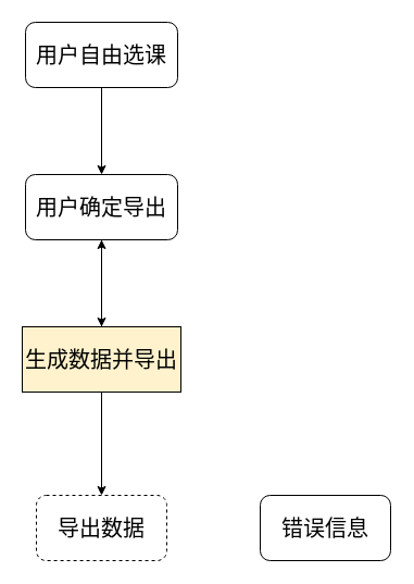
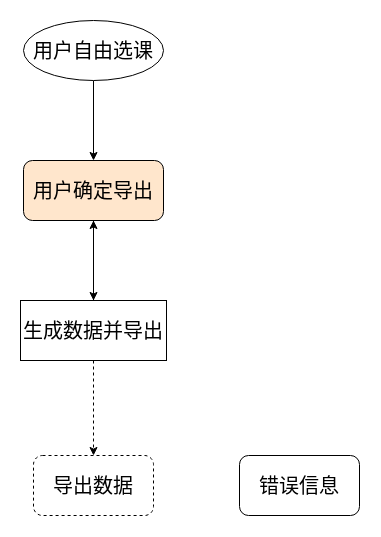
- <mxCell id="3" value="&lt;font style=&quot;font-size: 20px&quot;&gt;用户自由选课&lt;/font&gt;" style="rounded=1;whiteSpace=wrap;html=1;" vertex="1" parent="1"><mxGeometry x="23" y="20" width="140" height="60" as="geometry" /></mxCell>
+ <mxCell id="3" value="&lt;font style=&quot;font-size: 20px&quot;&gt;用户自由选课&lt;/font&gt;" style="ellipse;whiteSpace=wrap;html=1;" vertex="1" parent="1"><mxGeometry x="23" y="20" width="140" height="60" as="geometry" /></mxCell>
- <mxCell id="5" value="&lt;font style=&quot;font-size: 20px&quot;&gt;用户确定导出&lt;/font&gt;" style="rounded=1;whiteSpace=wrap;html=1;" vertex="1" parent="1"><mxGeometry x="23" y="160" width="140" height="60" as="geometry" /></mxCell>
+ <mxCell id="5" value="&lt;font style=&quot;font-size: 20px&quot;&gt;用户确定导出&lt;/font&gt;" style="rounded=1;whiteSpace=wrap;html=1;fillColor=#ffe6cc;" vertex="1" parent="1"><mxGeometry x="23" y="160" width="140" height="60" as="geometry" /></mxCell>
- <mxCell id="8" value="&lt;font style=&quot;font-size: 20px&quot;&gt;生成数据并导出&lt;/font&gt;" style="rounded=0;whiteSpace=wrap;html=1;fillColor=#fff2cc;" vertex="1" parent="1"><mxGeometry x="20" y="300" width="146" height="60" as="geometry" /></mxCell>
+ <mxCell id="8" value="&lt;font style=&quot;font-size: 20px&quot;&gt;生成数据并导出&lt;/font&gt;" style="rounded=0;whiteSpace=wrap;html=1;" vertex="1" parent="1"><mxGeometry x="20" y="300" width="146" height="60" as="geometry" /></mxCell>
- <mxCell id="7" value="" style="edgeStyle=orthogonalEdgeStyle;rounded=0;orthogonalLoop=1;jettySize=auto;html=1;entryX=0.5;entryY=0;entryDx=0;entryDy=0;" edge="1" parent="1" source="8" target="10"><mxGeometry relative="1" as="geometry"><mxPoint x="93" y="440" as="targetPoint" /></mxGeometry></mxCell>
+ <mxCell id="7" value="" style="edgeStyle=orthogonalEdgeStyle;rounded=0;orthogonalLoop=1;jettySize=auto;html=1;entryX=0.5;entryY=0;entryDx=0;entryDy=0;dashed=1;" edge="1" parent="1" source="8" target="10"><mxGeometry relative="1" as="geometry"><mxPoint x="93" y="440" as="targetPoint" /></mxGeometry></mxCell>
